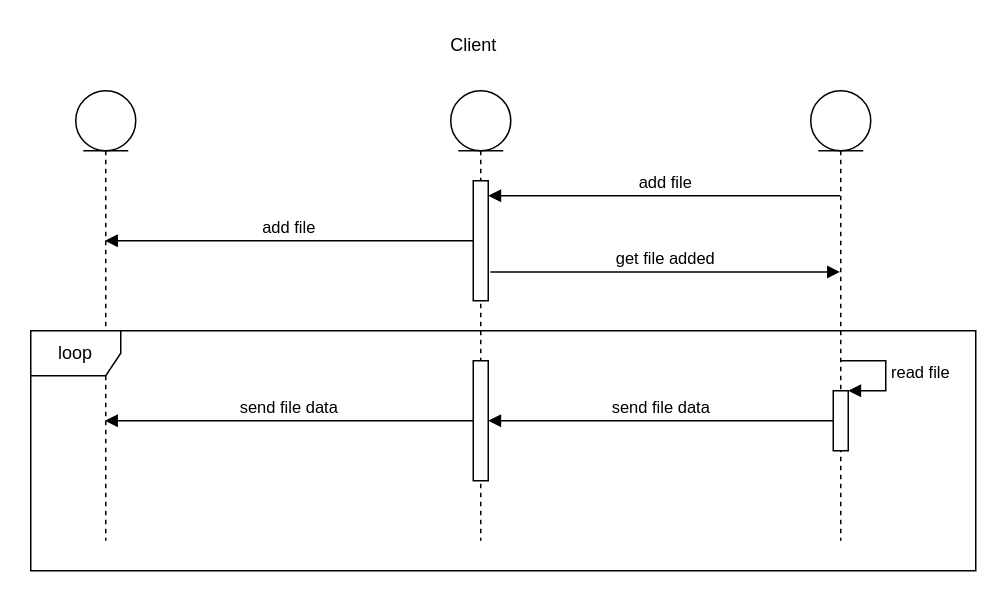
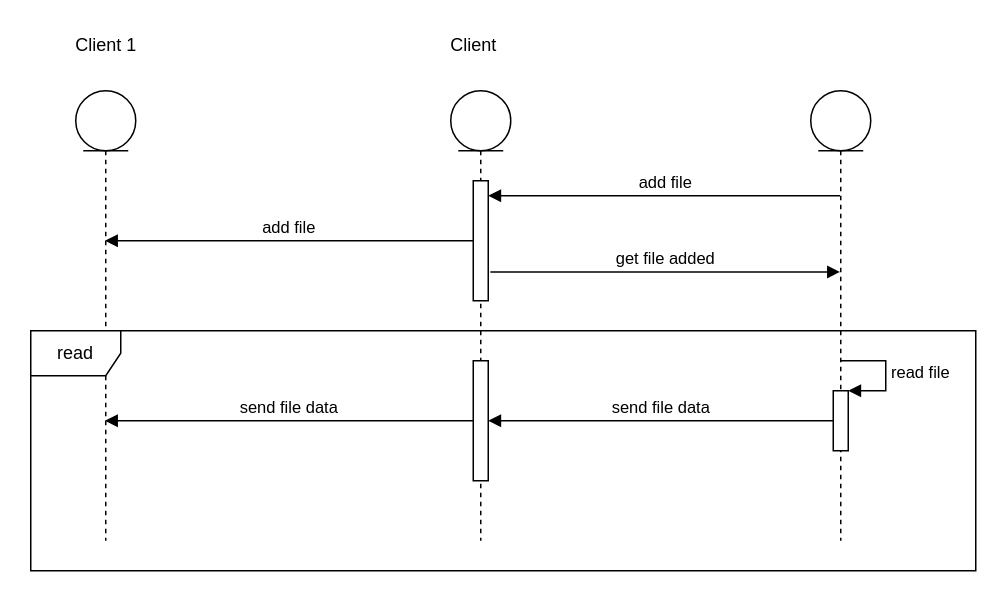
+ <mxCell id="10" value="Client 1" style="text;html=1;align=center;verticalAlign=middle;resizable=0;points=[];autosize=1;strokeColor=none;fillColor=none;" vertex="1" parent="1"><mxGeometry x="40" y="20" width="60" height="20" as="geometry" /></mxCell>
- <mxCell id="16" value="loop" style="shape=umlFrame;whiteSpace=wrap;html=1;" vertex="1" parent="1"><mxGeometry x="20" y="220" width="630" height="160" as="geometry" /></mxCell>
+ <mxCell id="16" value="read" style="shape=umlFrame;whiteSpace=wrap;html=1;" vertex="1" parent="1"><mxGeometry x="20" y="220" width="630" height="160" as="geometry" /></mxCell>
